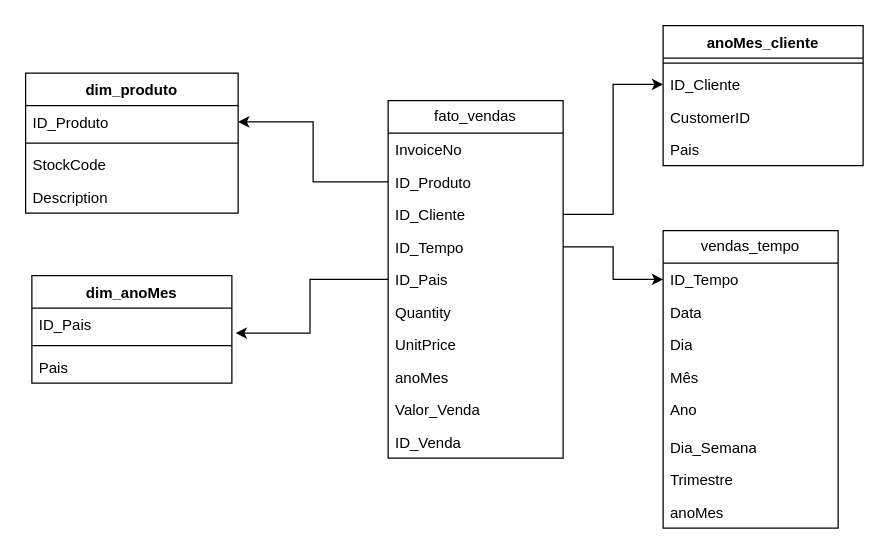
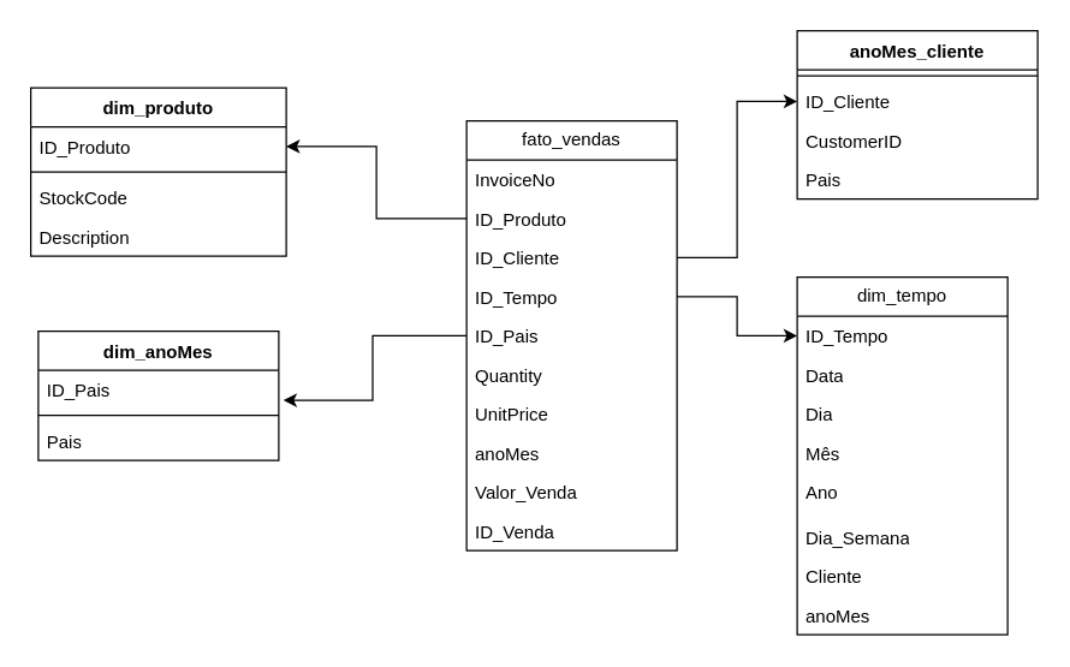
- <mxCell id="14" value="vendas_tempo" style="swimlane;fontStyle=0;childLayout=stackLayout;horizontal=1;startSize=26;fillColor=none;horizontalStack=0;resizeParent=1;resizeParentMax=0;resizeLast=0;collapsible=1;marginBottom=0;whiteSpace=wrap;html=1;" vertex="1" parent="1"><mxGeometry x="530" y="184" width="140" height="238" as="geometry" /></mxCell>
+ <mxCell id="14" value="dim_tempo" style="swimlane;fontStyle=0;childLayout=stackLayout;horizontal=1;startSize=26;fillColor=none;horizontalStack=0;resizeParent=1;resizeParentMax=0;resizeLast=0;collapsible=1;marginBottom=0;whiteSpace=wrap;html=1;" vertex="1" parent="1"><mxGeometry x="530" y="184" width="140" height="238" as="geometry" /></mxCell>
- <mxCell id="21" value="Trimestre" style="text;strokeColor=none;fillColor=none;align=left;verticalAlign=top;spacingLeft=4;spacingRight=4;overflow=hidden;rotatable=0;points=[[0,0.5],[1,0.5]];portConstraint=eastwest;whiteSpace=wrap;html=1;" vertex="1" parent="14"><mxGeometry y="186" width="140" height="26" as="geometry" /></mxCell>
+ <mxCell id="21" value="Cliente" style="text;strokeColor=none;fillColor=none;align=left;verticalAlign=top;spacingLeft=4;spacingRight=4;overflow=hidden;rotatable=0;points=[[0,0.5],[1,0.5]];portConstraint=eastwest;whiteSpace=wrap;html=1;" vertex="1" parent="14"><mxGeometry y="186" width="140" height="26" as="geometry" /></mxCell>
